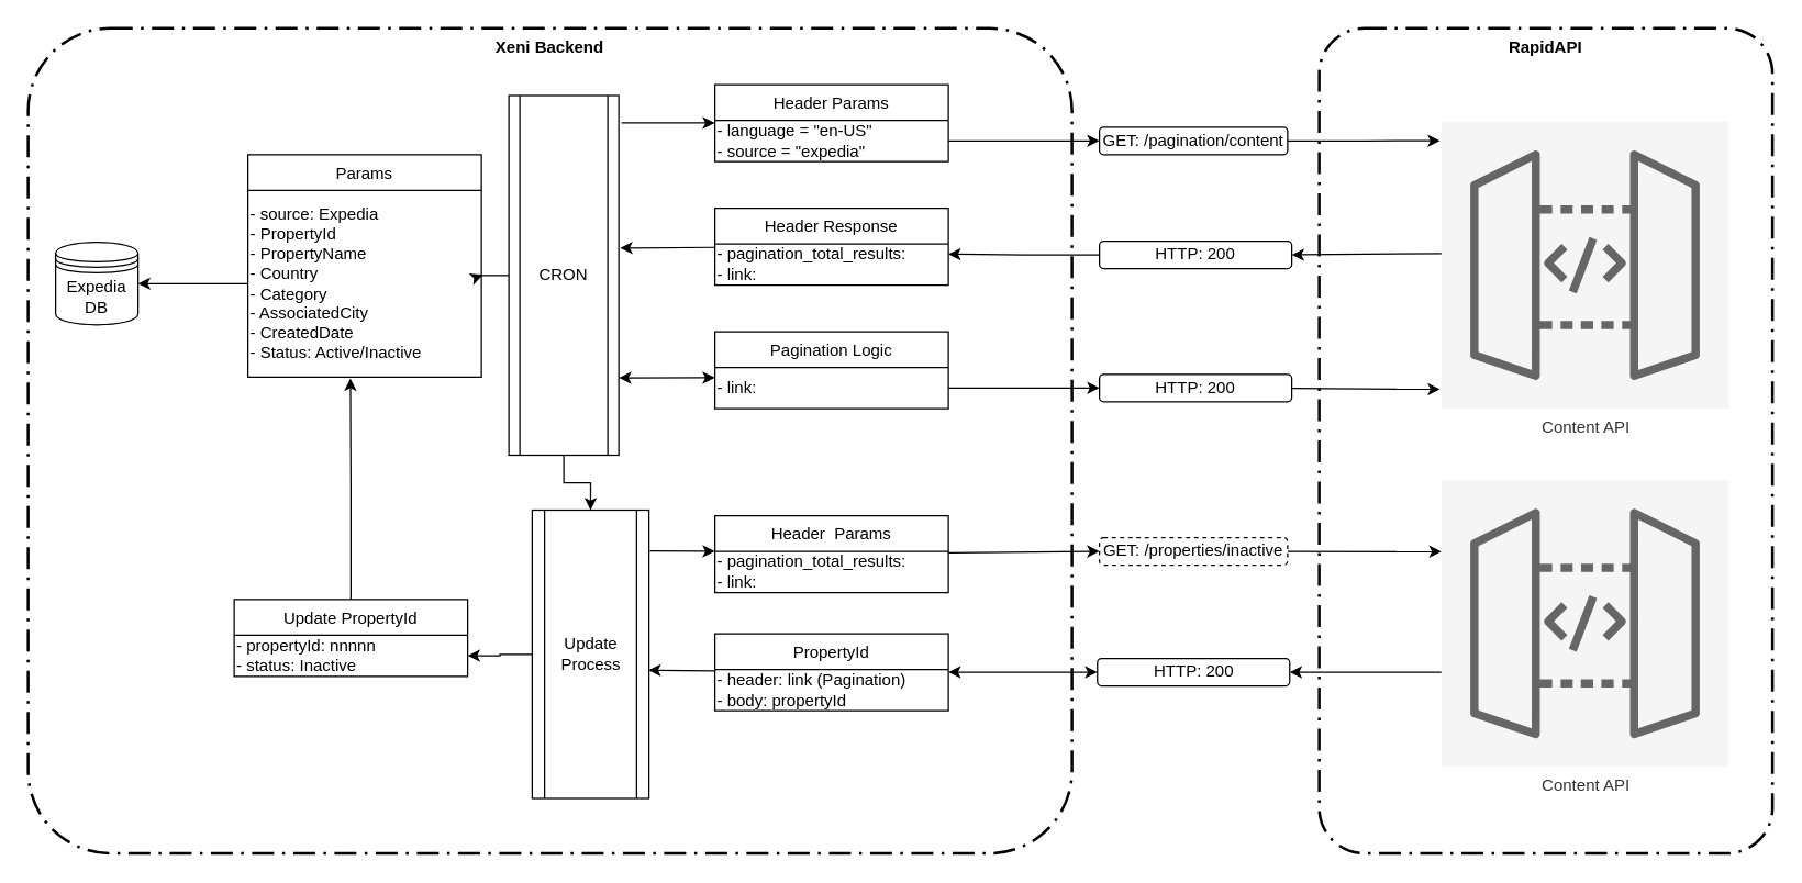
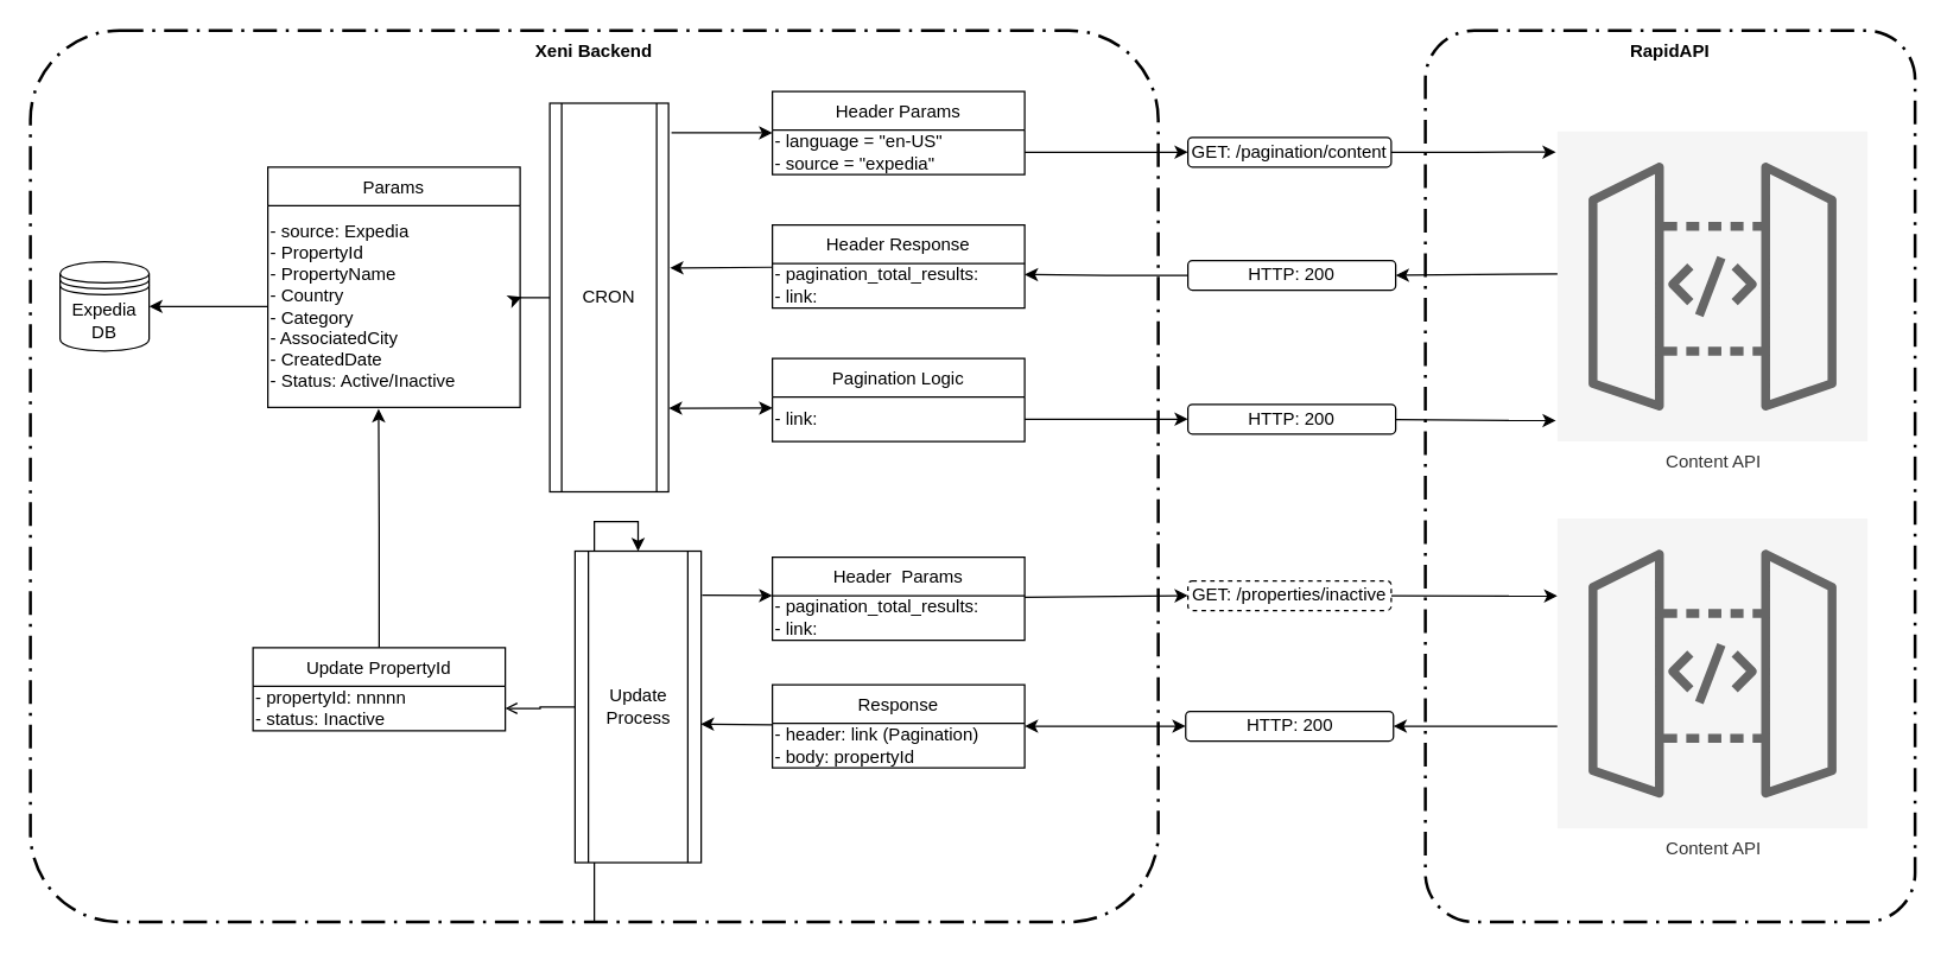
- <mxCell id="28" value="" style="edgeStyle=orthogonalEdgeStyle;rounded=0;orthogonalLoop=1;jettySize=auto;html=1;startArrow=classic;startFill=1;endArrow=none;endFill=0;" edge="1" parent="1" source="30" target="9"><mxGeometry relative="1" as="geometry" /></mxCell>
+ <mxCell id="28" value="" style="edgeStyle=orthogonalEdgeStyle;rounded=0;orthogonalLoop=1;jettySize=auto;html=1;startArrow=classic;startFill=1;endArrow=none;endFill=0;" edge="1" parent="1" source="30" target="3"><mxGeometry relative="1" as="geometry" /></mxCell>
- <mxCell id="41" value="PropertyId" style="swimlane;fontStyle=0;childLayout=stackLayout;horizontal=1;startSize=26;fillColor=none;horizontalStack=0;resizeParent=1;resizeParentMax=0;resizeLast=1;collapsible=1;marginBottom=0;" vertex="1" parent="1"><mxGeometry x="520" y="461" width="170" height="56" as="geometry" /></mxCell>
+ <mxCell id="41" value="Response" style="swimlane;fontStyle=0;childLayout=stackLayout;horizontal=1;startSize=26;fillColor=none;horizontalStack=0;resizeParent=1;resizeParentMax=0;resizeLast=1;collapsible=1;marginBottom=0;" vertex="1" parent="1"><mxGeometry x="520" y="461" width="170" height="56" as="geometry" /></mxCell>
- <mxCell id="29" value="" style="edgeStyle=orthogonalEdgeStyle;rounded=0;orthogonalLoop=1;jettySize=auto;html=1;startArrow=none;startFill=0;endArrow=classic;endFill=1;" edge="1" parent="1" source="30" target="48"><mxGeometry relative="1" as="geometry" /></mxCell>
+ <mxCell id="29" value="" style="edgeStyle=orthogonalEdgeStyle;rounded=0;orthogonalLoop=1;jettySize=auto;html=1;startArrow=none;startFill=0;endArrow=open;endFill=1;" edge="1" parent="1" source="30" target="48"><mxGeometry relative="1" as="geometry" /></mxCell>
